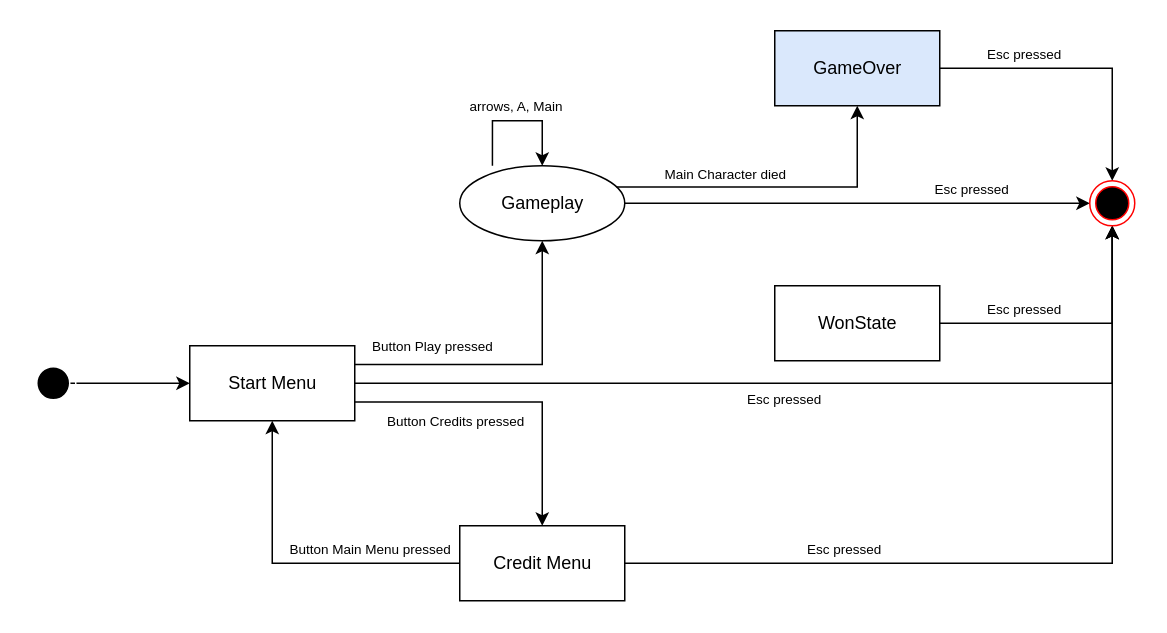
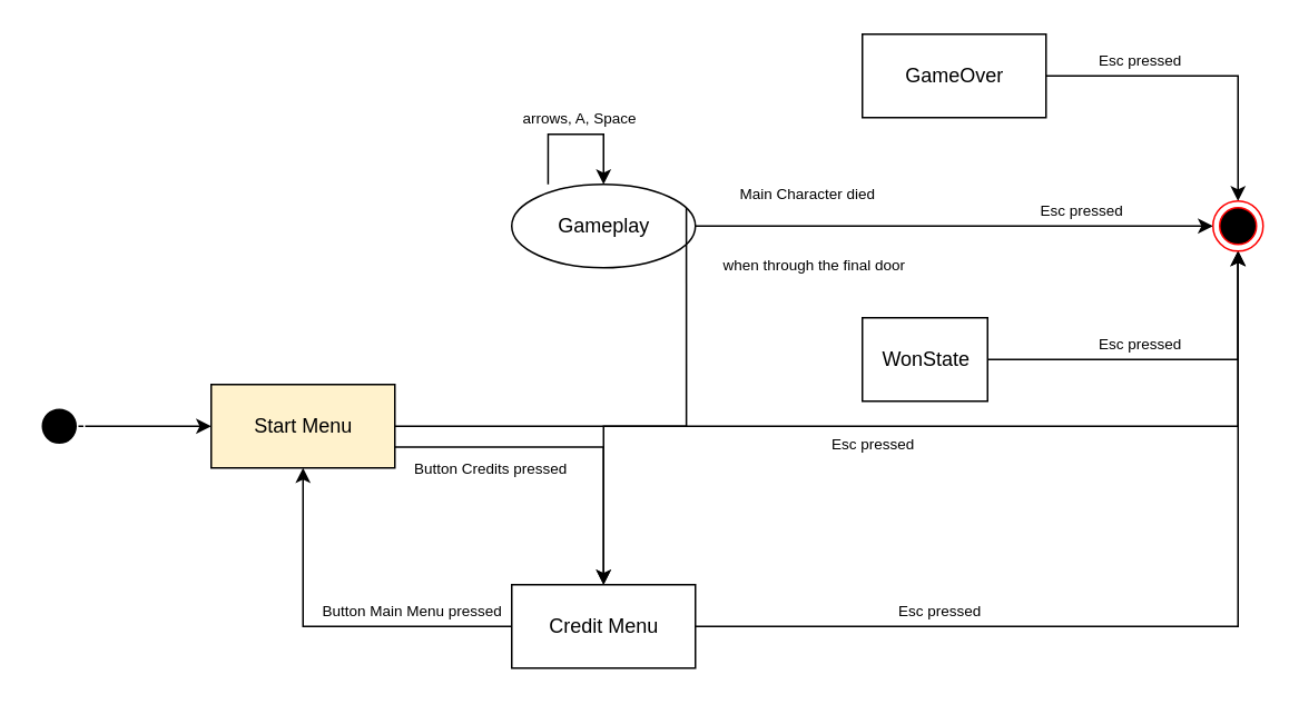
- <mxCell id="18" value="GameOver" style="html=1;strokeColor=#000000;fillColor=#dae8fc;" parent="1" vertex="1"><mxGeometry x="516" y="20" width="110" height="50" as="geometry" /></mxCell>
+ <mxCell id="18" value="GameOver" style="html=1;strokeColor=#000000;" parent="1" vertex="1"><mxGeometry x="516" y="20" width="110" height="50" as="geometry" /></mxCell>
- <mxCell id="30" value="&lt;font style=&quot;font-size: 9px&quot;&gt;arrows, A, Main&lt;/font&gt;" style="text;html=1;resizable=0;points=[];autosize=1;align=left;verticalAlign=top;spacingTop=-4;" vertex="1" parent="1"><mxGeometry x="311" y="60" width="80" height="20" as="geometry" /></mxCell>
+ <mxCell id="30" value="&lt;font style=&quot;font-size: 9px&quot;&gt;arrows, A, Space&lt;/font&gt;" style="text;html=1;resizable=0;points=[];autosize=1;align=left;verticalAlign=top;spacingTop=-4;" vertex="1" parent="1"><mxGeometry x="311" y="60" width="80" height="20" as="geometry" /></mxCell>
- <mxCell id="16" style="edgeStyle=orthogonalEdgeStyle;rounded=0;orthogonalLoop=1;jettySize=auto;html=1;exitX=1;exitY=0.25;exitDx=0;exitDy=0;entryX=0.5;entryY=1;entryDx=0;entryDy=0;" parent="1" source="7" target="18" edge="1"><mxGeometry relative="1" as="geometry"><mxPoint x="416" y="120" as="sourcePoint" /><mxPoint x="566" y="70" as="targetPoint" /></mxGeometry></mxCell>
+ <mxCell id="16" style="edgeStyle=orthogonalEdgeStyle;rounded=0;orthogonalLoop=1;jettySize=auto;html=1;exitX=1;exitY=0.25;exitDx=0;exitDy=0;" parent="1" source="7" target="11" edge="1"><mxGeometry relative="1" as="geometry"><mxPoint x="416" y="120" as="sourcePoint" /><mxPoint x="566" y="70" as="targetPoint" /></mxGeometry></mxCell>
+ <mxCell id="27" value="&lt;font style=&quot;font-size: 9px&quot;&gt;when through the final door&lt;/font&gt;" style="text;html=1;resizable=0;points=[];autosize=1;align=left;verticalAlign=top;spacingTop=-4;" parent="1" vertex="1"><mxGeometry x="431" y="147.5" width="120" height="20" as="geometry" /></mxCell>
- <mxCell id="15" value="WonState" style="html=1;strokeColor=#000000;" parent="1" vertex="1"><mxGeometry x="516" y="190" width="110" height="50" as="geometry" /></mxCell>
+ <mxCell id="15" value="WonState" style="html=1;strokeColor=#000000;" parent="1" vertex="1"><mxGeometry x="516" y="190" width="75" height="50" as="geometry" /></mxCell>
- <mxCell id="13" value="&lt;font style=&quot;font-size: 9px&quot;&gt;Button Play pressed&lt;/font&gt;" style="text;html=1;resizable=0;points=[];autosize=1;align=left;verticalAlign=top;spacingTop=-4;" parent="1" vertex="1"><mxGeometry x="246" y="220" width="100" height="20" as="geometry" /></mxCell>
- <mxCell id="3" style="edgeStyle=orthogonalEdgeStyle;rounded=0;orthogonalLoop=1;jettySize=auto;html=1;exitX=1;exitY=0.25;exitDx=0;exitDy=0;" parent="1" source="5" target="7" edge="1"><mxGeometry relative="1" as="geometry" /></mxCell>
- <mxCell id="5" value="Start Menu" style="html=1;strokeColor=#000000;" parent="1" vertex="1"><mxGeometry x="126" y="230" width="110" height="50" as="geometry" /></mxCell>
+ <mxCell id="5" value="Start Menu" style="html=1;strokeColor=#000000;fillColor=#fff2cc;" parent="1" vertex="1"><mxGeometry x="126" y="230" width="110" height="50" as="geometry" /></mxCell>
- <mxCell id="12" value="&lt;font style=&quot;font-size: 9px&quot;&gt;Button Credits pressed&lt;/font&gt;" style="text;html=1;resizable=0;points=[];autosize=1;align=left;verticalAlign=top;spacingTop=-4;" parent="1" vertex="1"><mxGeometry x="256" y="270" width="110" height="20" as="geometry" /></mxCell>
+ <mxCell id="12" value="&lt;font style=&quot;font-size: 9px&quot;&gt;Button Credits pressed&lt;/font&gt;" style="text;html=1;resizable=0;points=[];autosize=1;align=left;verticalAlign=top;spacingTop=-4;" parent="1" vertex="1"><mxGeometry x="246" y="270" width="110" height="20" as="geometry" /></mxCell>
